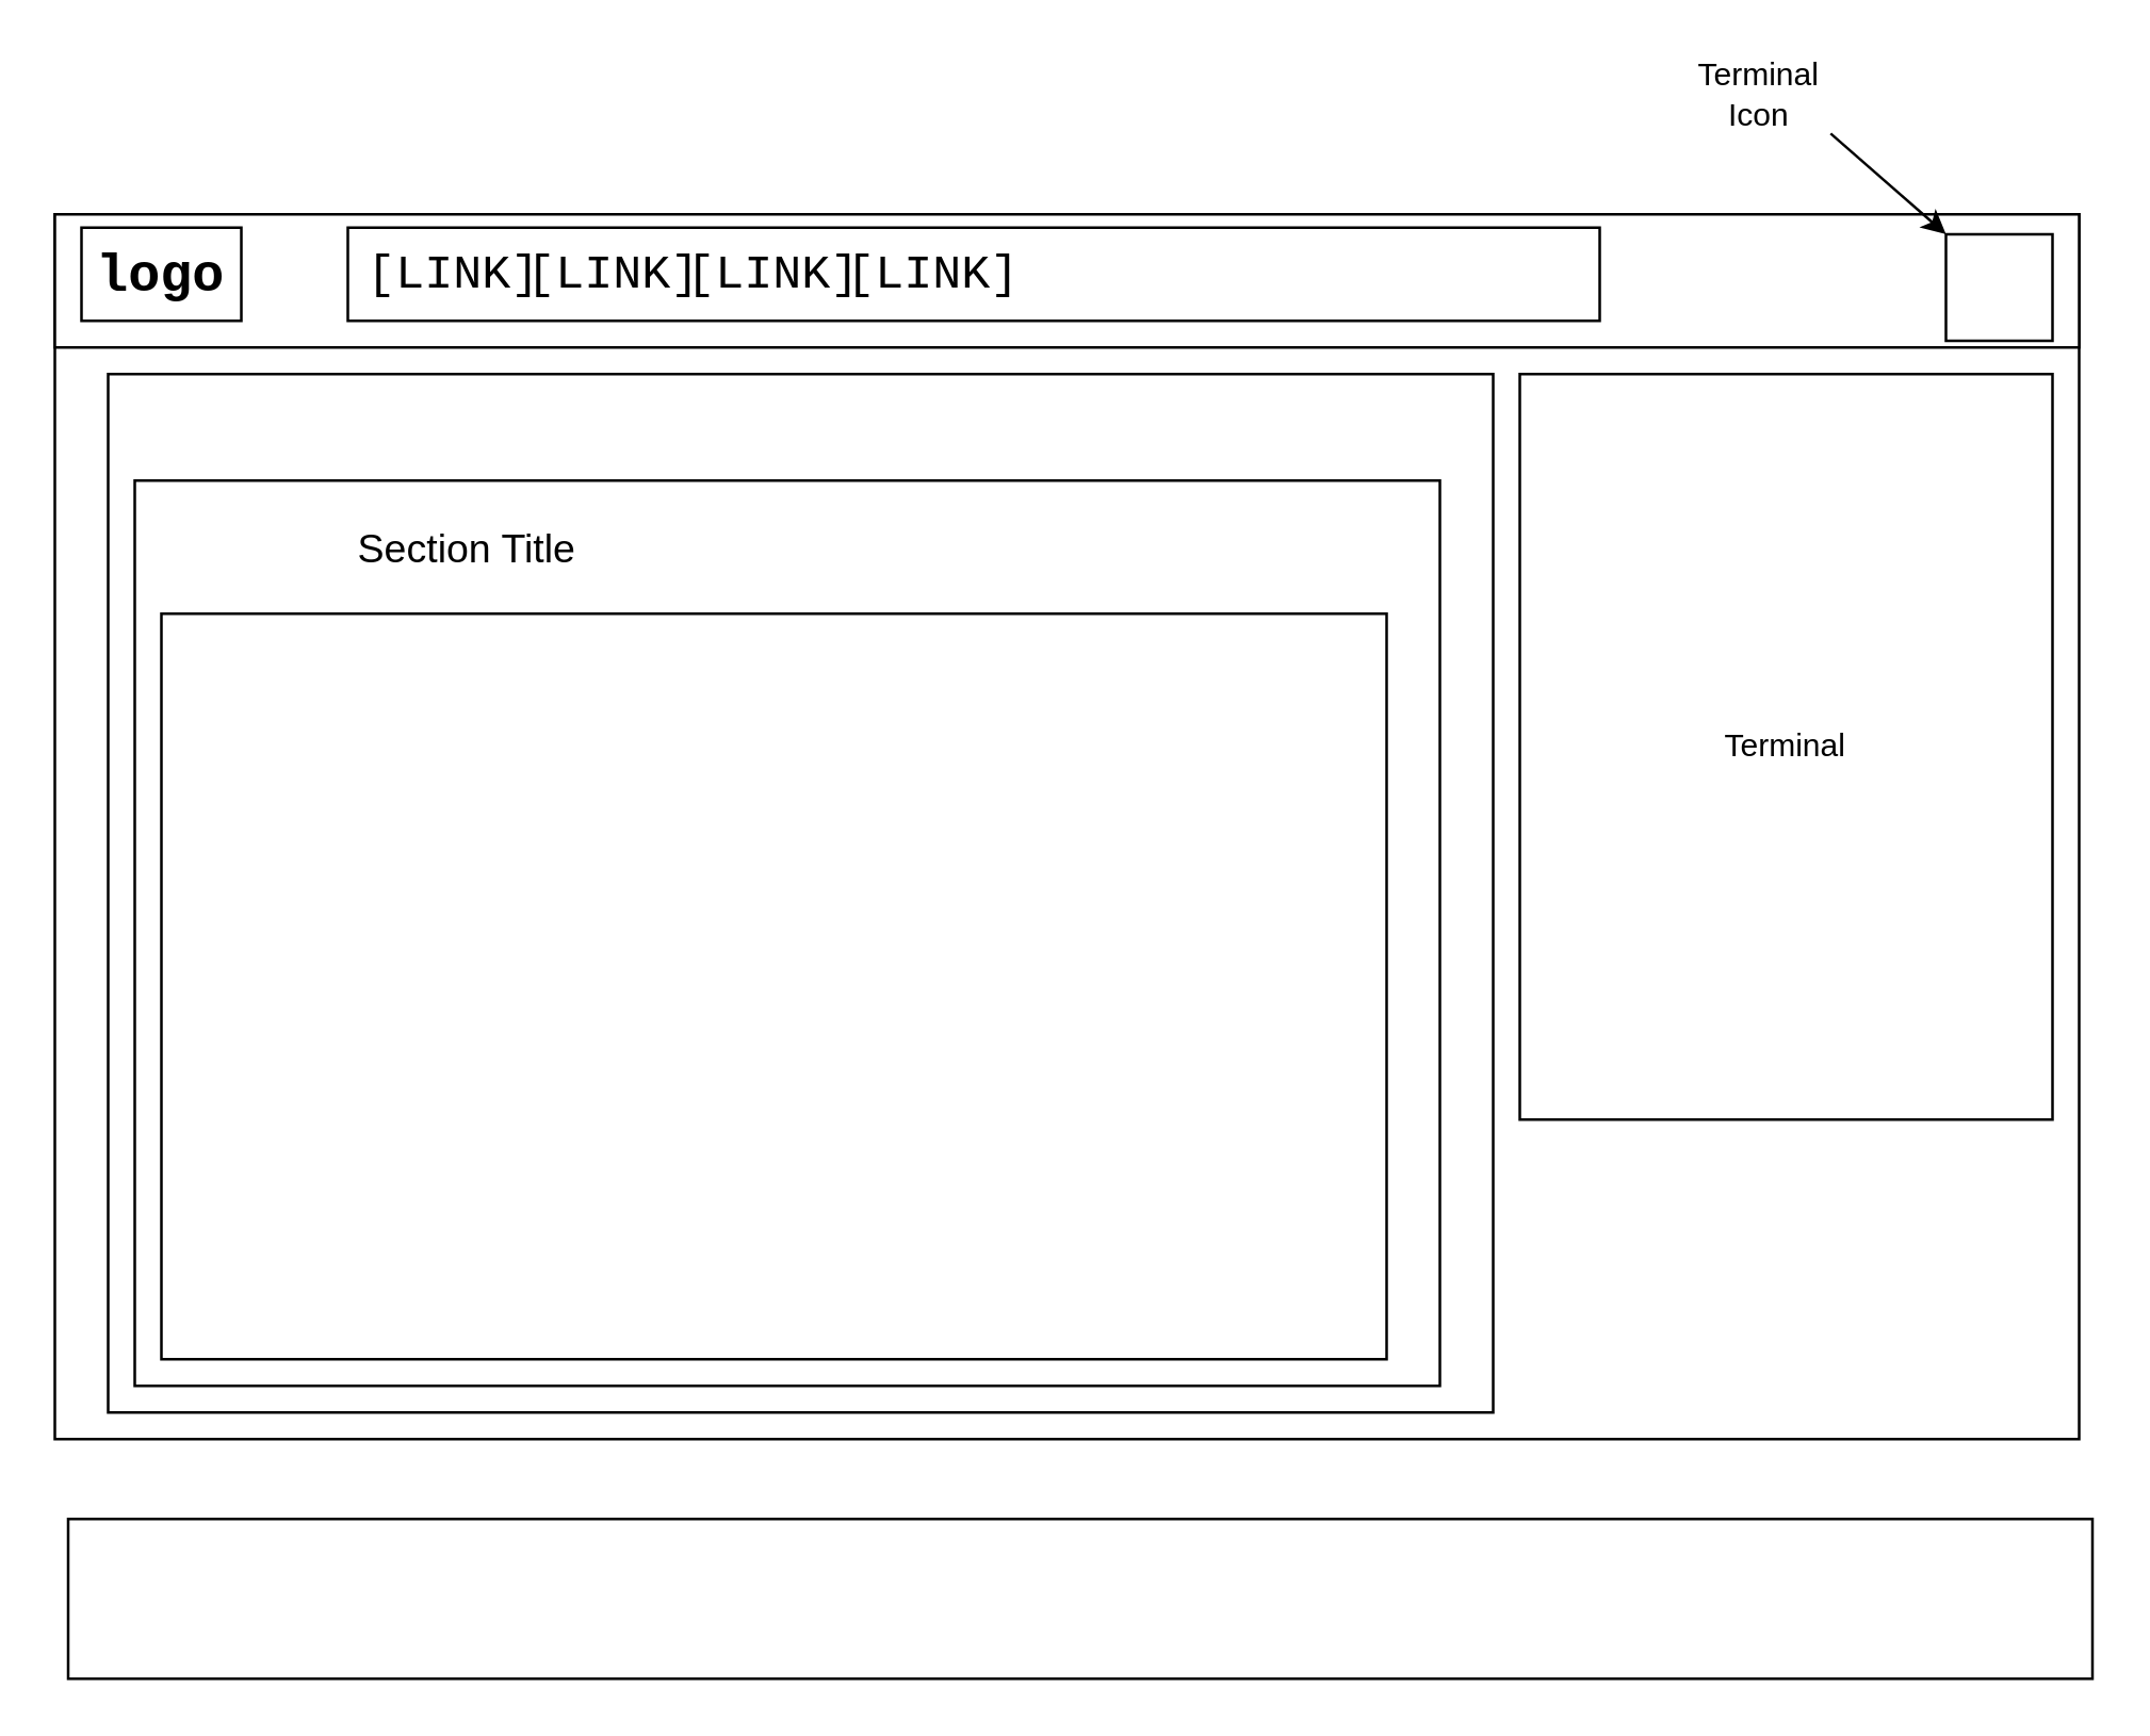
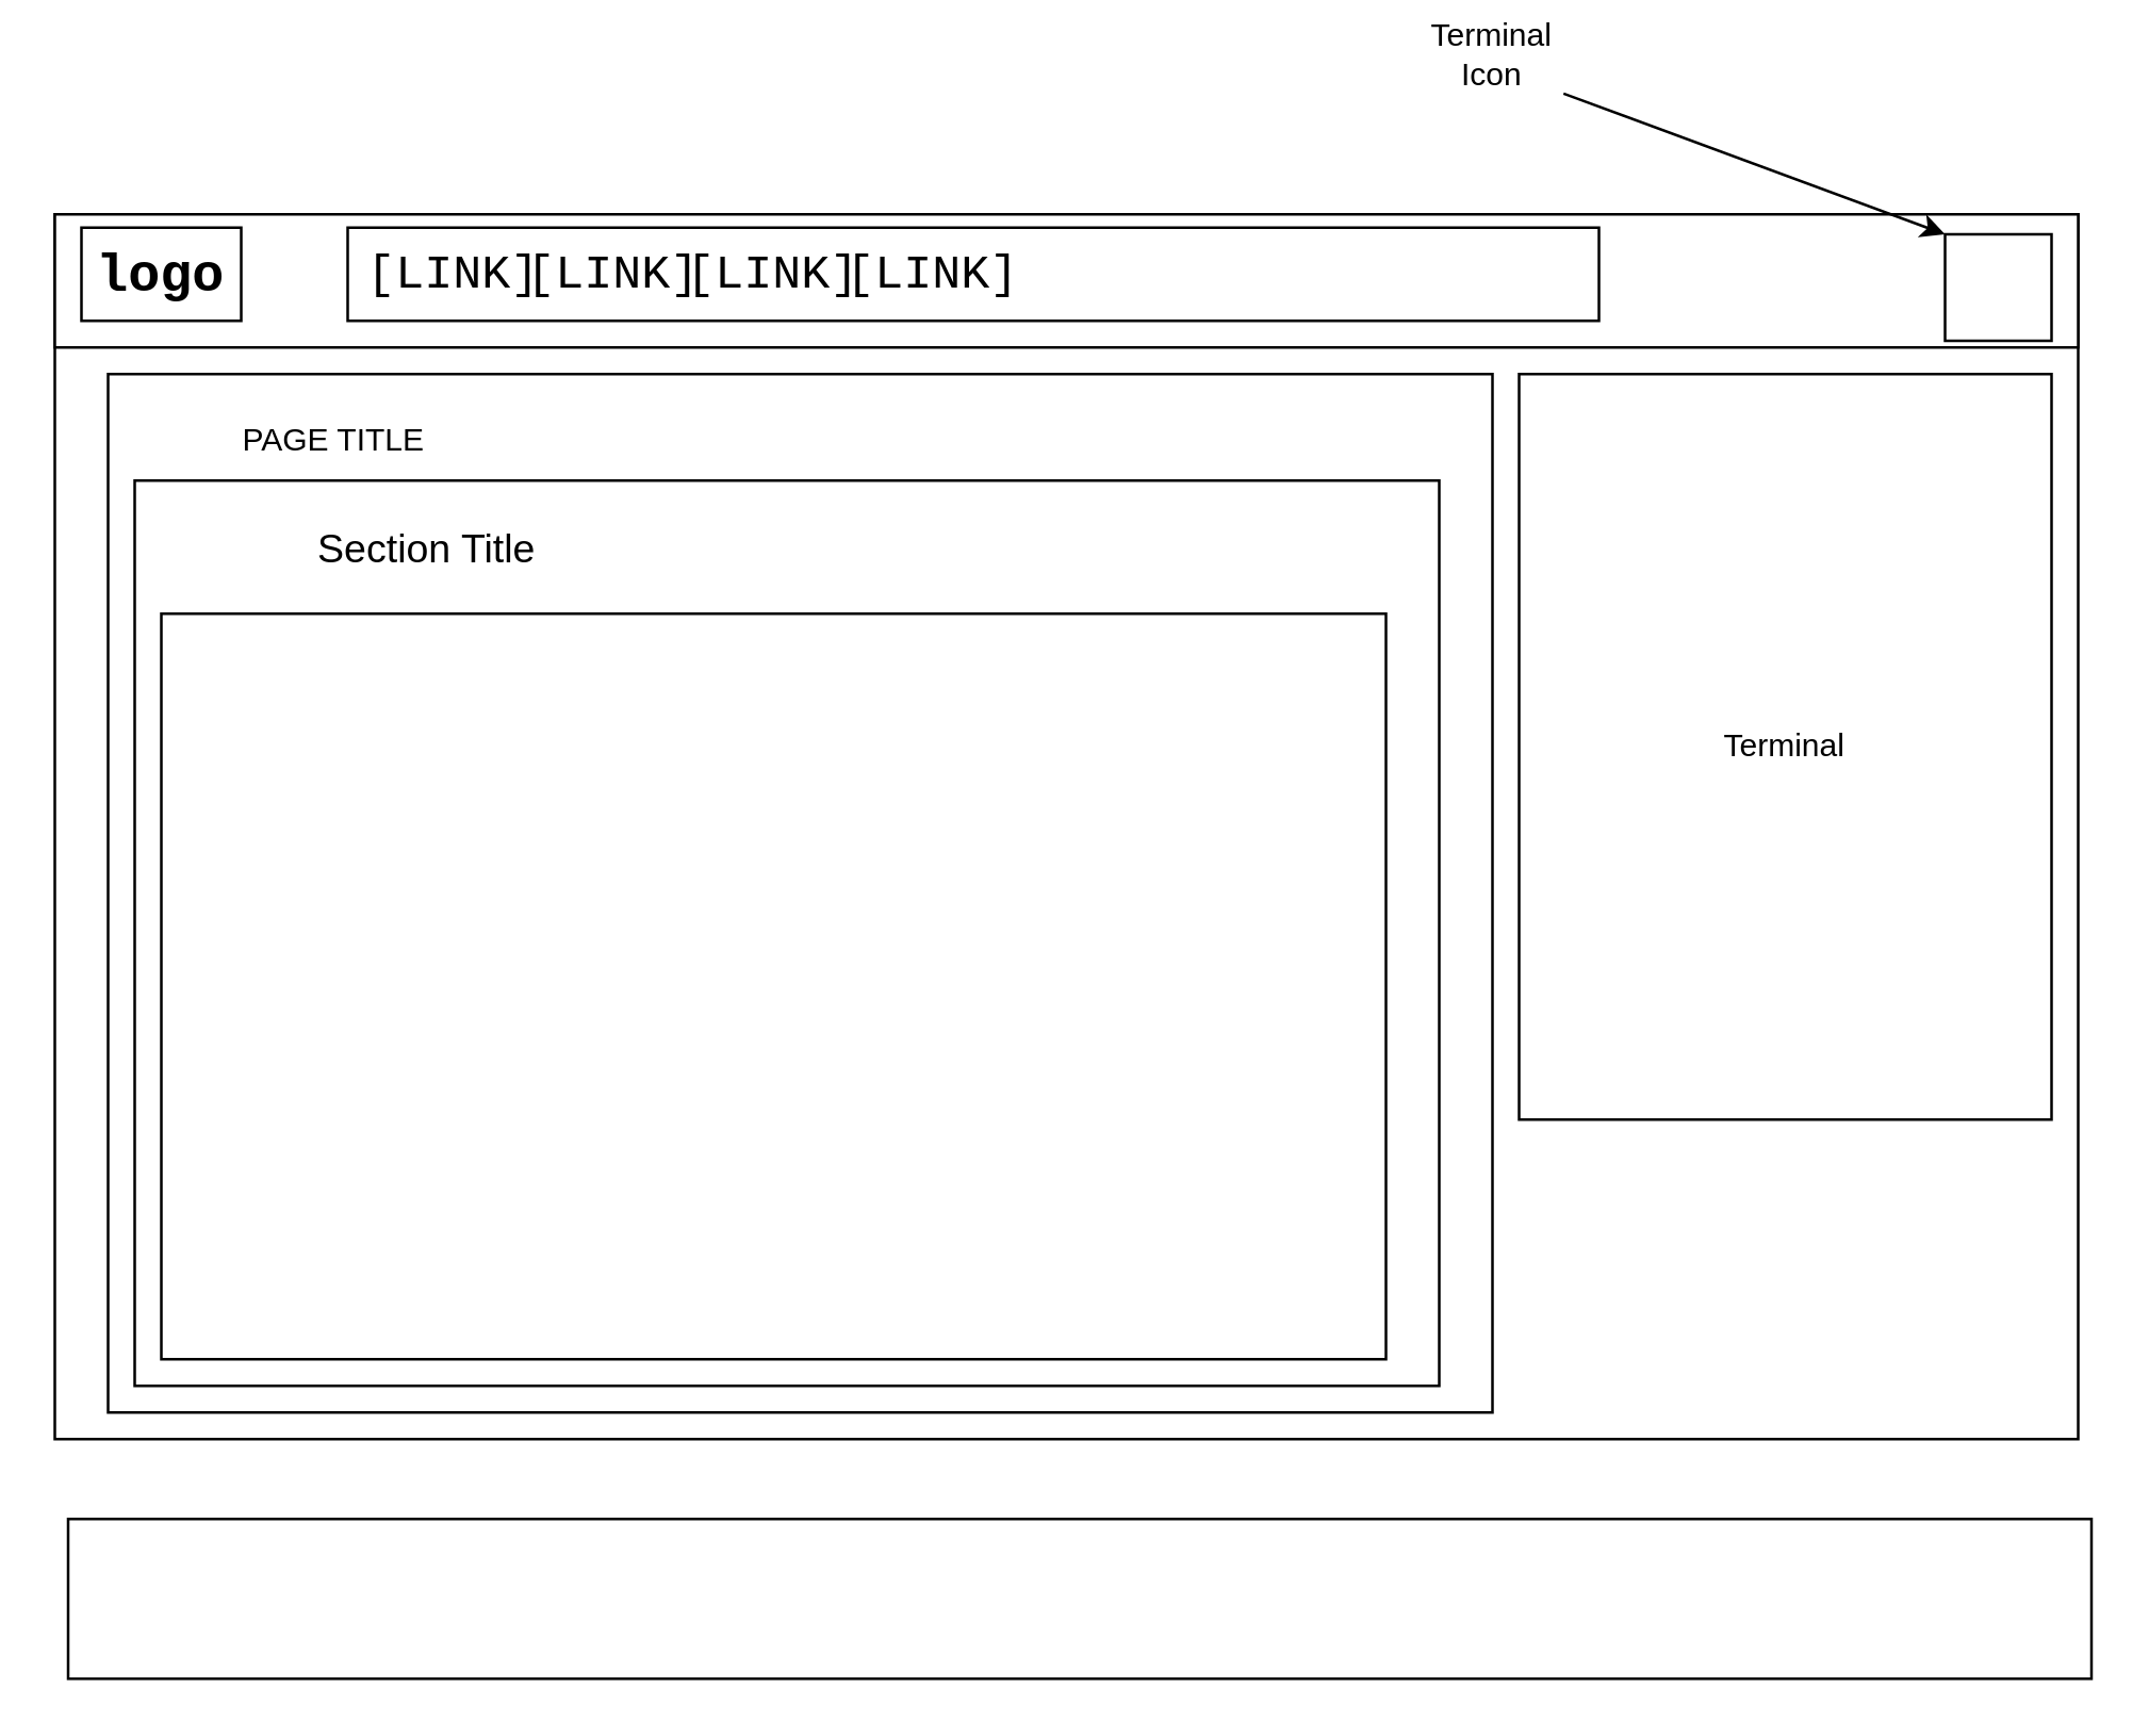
- <mxCell id="19" value="Terminal Icon" style="text;html=1;strokeColor=none;fillColor=none;align=center;verticalAlign=middle;whiteSpace=wrap;rounded=0;" vertex="1" parent="1"><mxGeometry x="630" y="20" width="60" height="30" as="geometry" /></mxCell>
+ <mxCell id="19" value="Terminal Icon" style="text;html=1;strokeColor=none;fillColor=none;align=center;verticalAlign=middle;whiteSpace=wrap;rounded=0;" vertex="1" parent="1"><mxGeometry x="530" y="5" width="60" height="30" as="geometry" /></mxCell>
+ <mxCell id="12" value="PAGE TITLE" style="text;html=1;strokeColor=none;fillColor=none;align=center;verticalAlign=middle;whiteSpace=wrap;rounded=0;" vertex="1" parent="1"><mxGeometry x="50" y="150" width="150" height="30" as="geometry" /></mxCell>
- <mxCell id="15" value="Section Title" style="text;html=1;strokeColor=none;fillColor=none;align=center;verticalAlign=middle;whiteSpace=wrap;rounded=0;fontSize=15;" vertex="1" parent="1"><mxGeometry x="75" y="190" width="200" height="30" as="geometry" /></mxCell>
+ <mxCell id="15" value="Section Title" style="text;html=1;strokeColor=none;fillColor=none;align=center;verticalAlign=middle;whiteSpace=wrap;rounded=0;fontSize=15;" vertex="1" parent="1"><mxGeometry x="60" y="190" width="200" height="30" as="geometry" /></mxCell>
